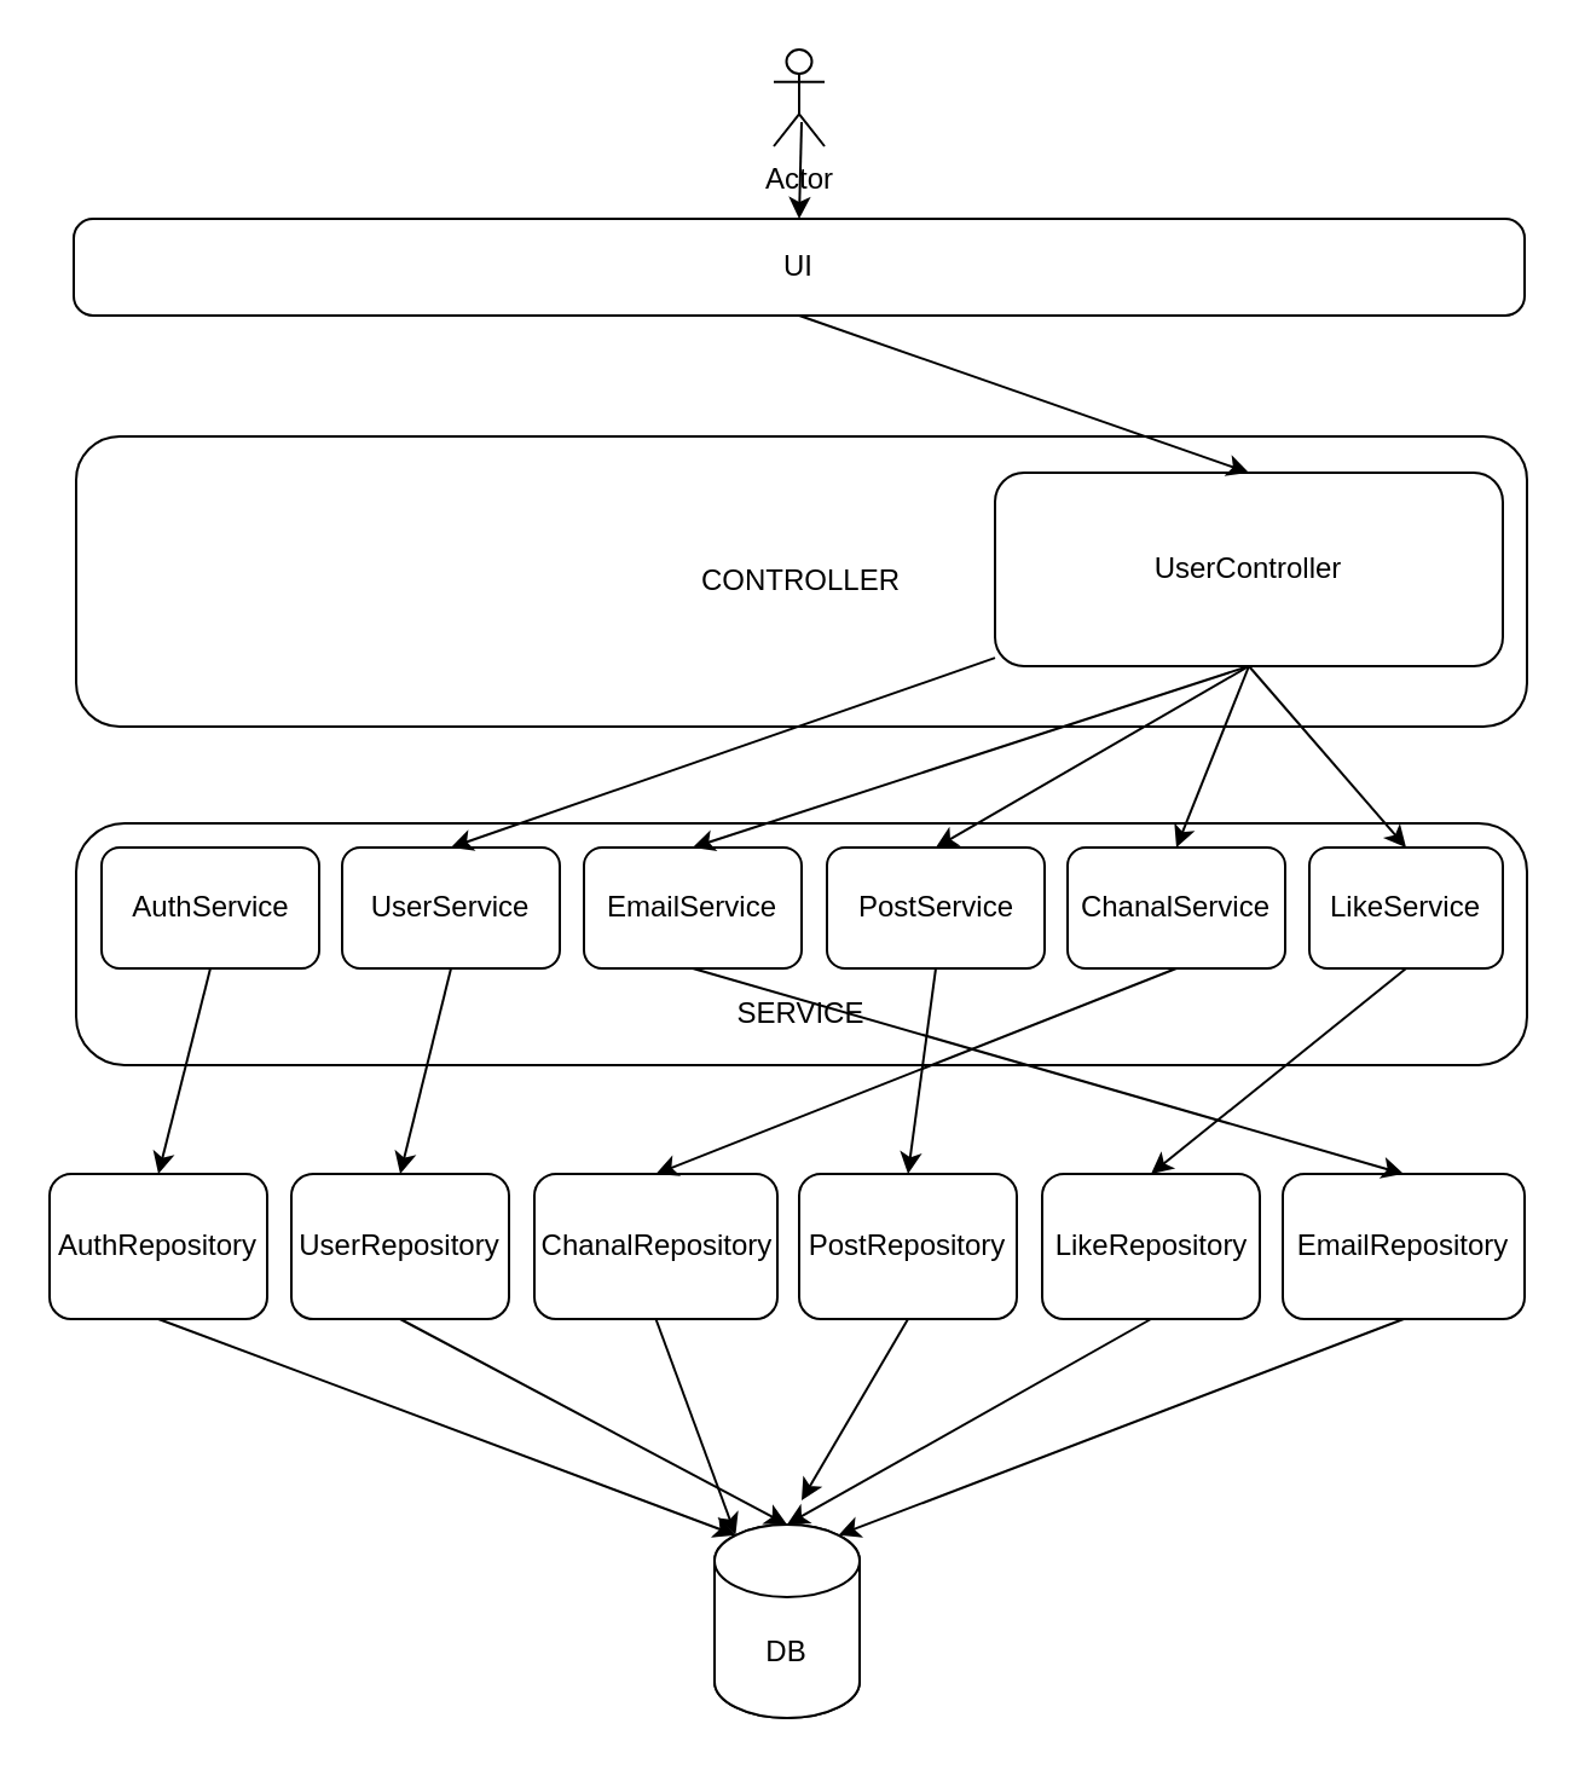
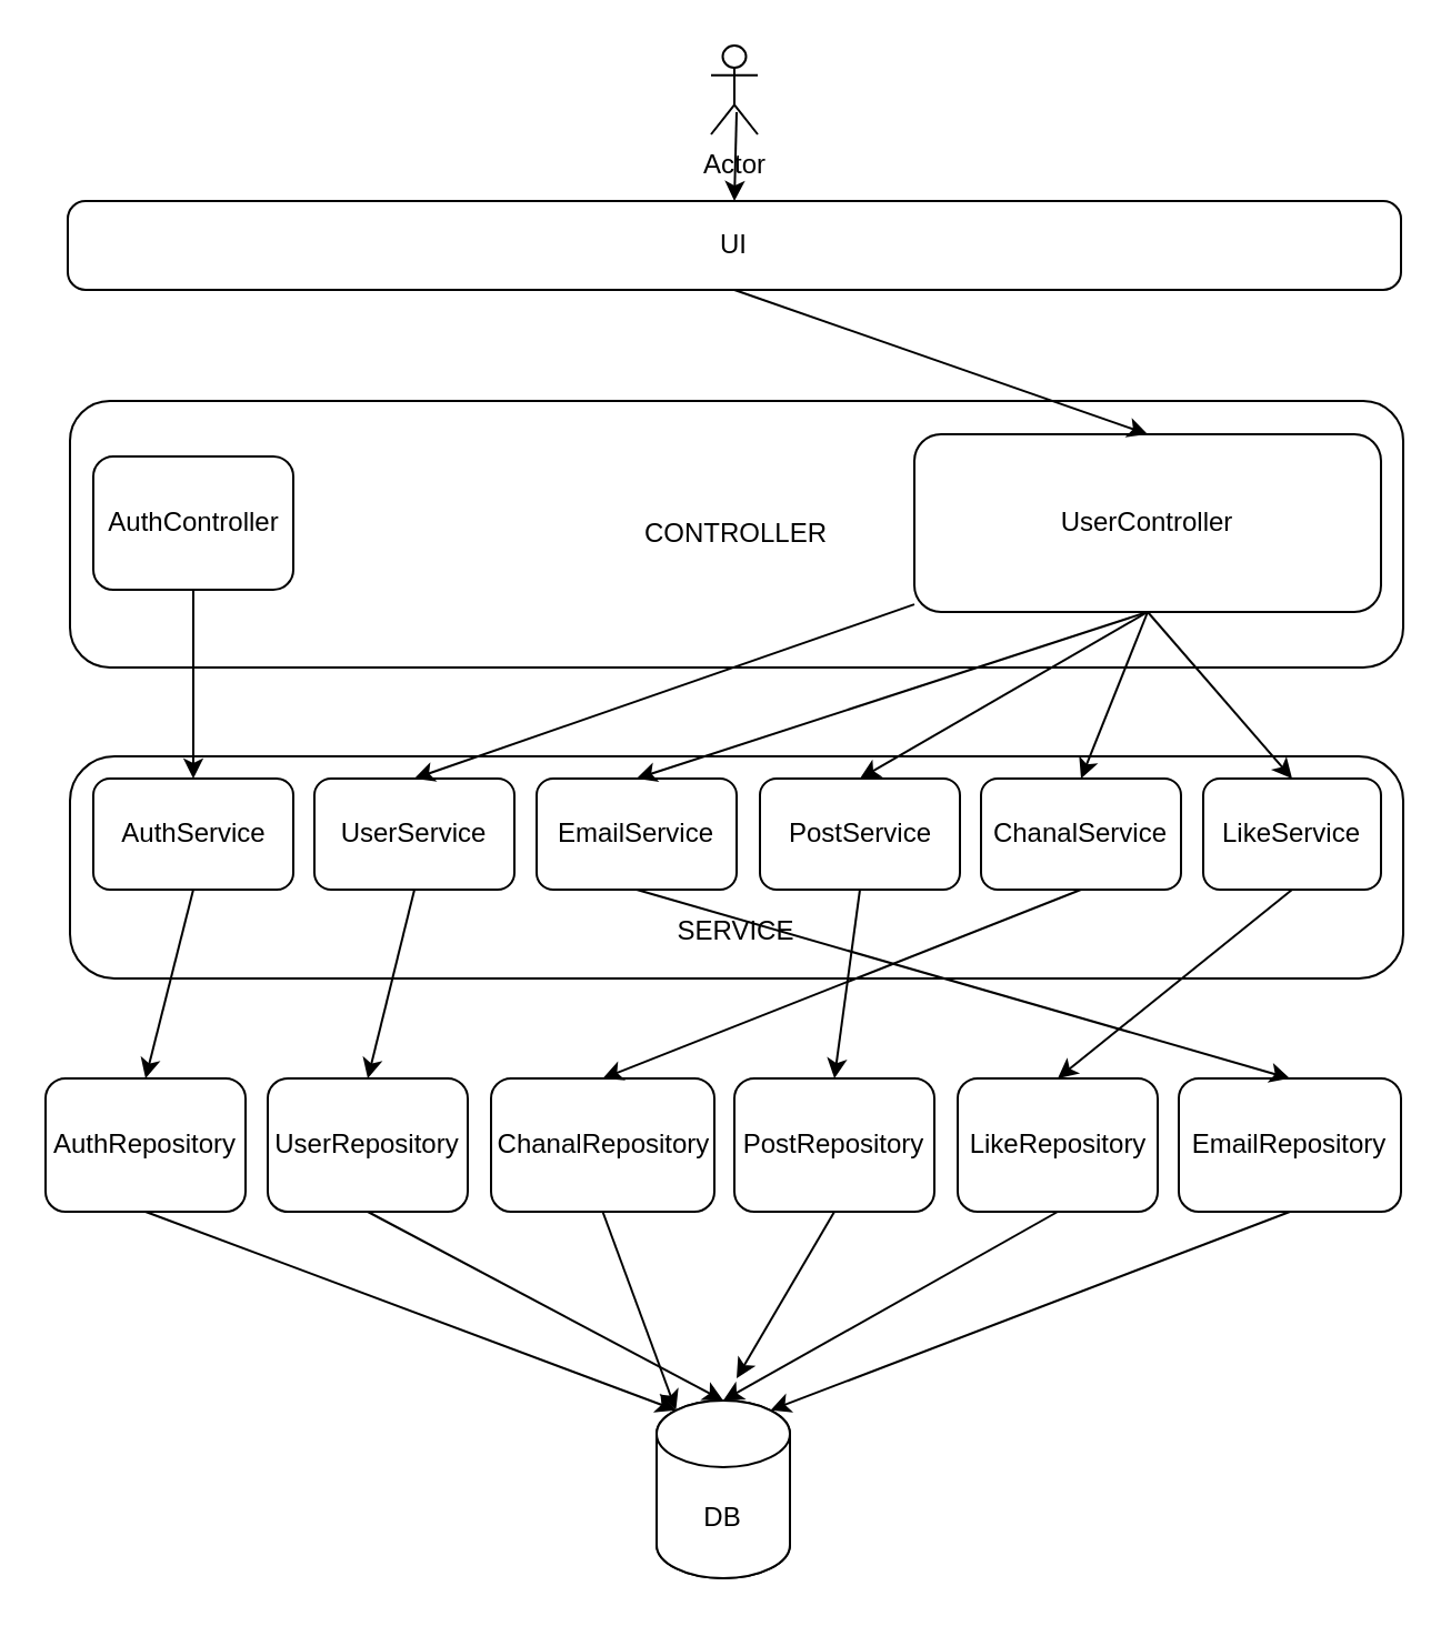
+ <mxCell id="8" value="AuthController" style="rounded=1;whiteSpace=wrap;html=1;" vertex="1" parent="1"><mxGeometry x="41.5" y="205" width="90" height="60" as="geometry" /></mxCell>
+ <mxCell id="22" value="" style="endArrow=classic;html=1;rounded=0;exitX=0.5;exitY=1;exitDx=0;exitDy=0;" edge="1" parent="1" source="8" target="14"><mxGeometry width="50" height="50" relative="1" as="geometry"><mxPoint x="301" y="250" as="sourcePoint" /><mxPoint x="351" y="200" as="targetPoint" /><Array as="points" /></mxGeometry></mxCell>
